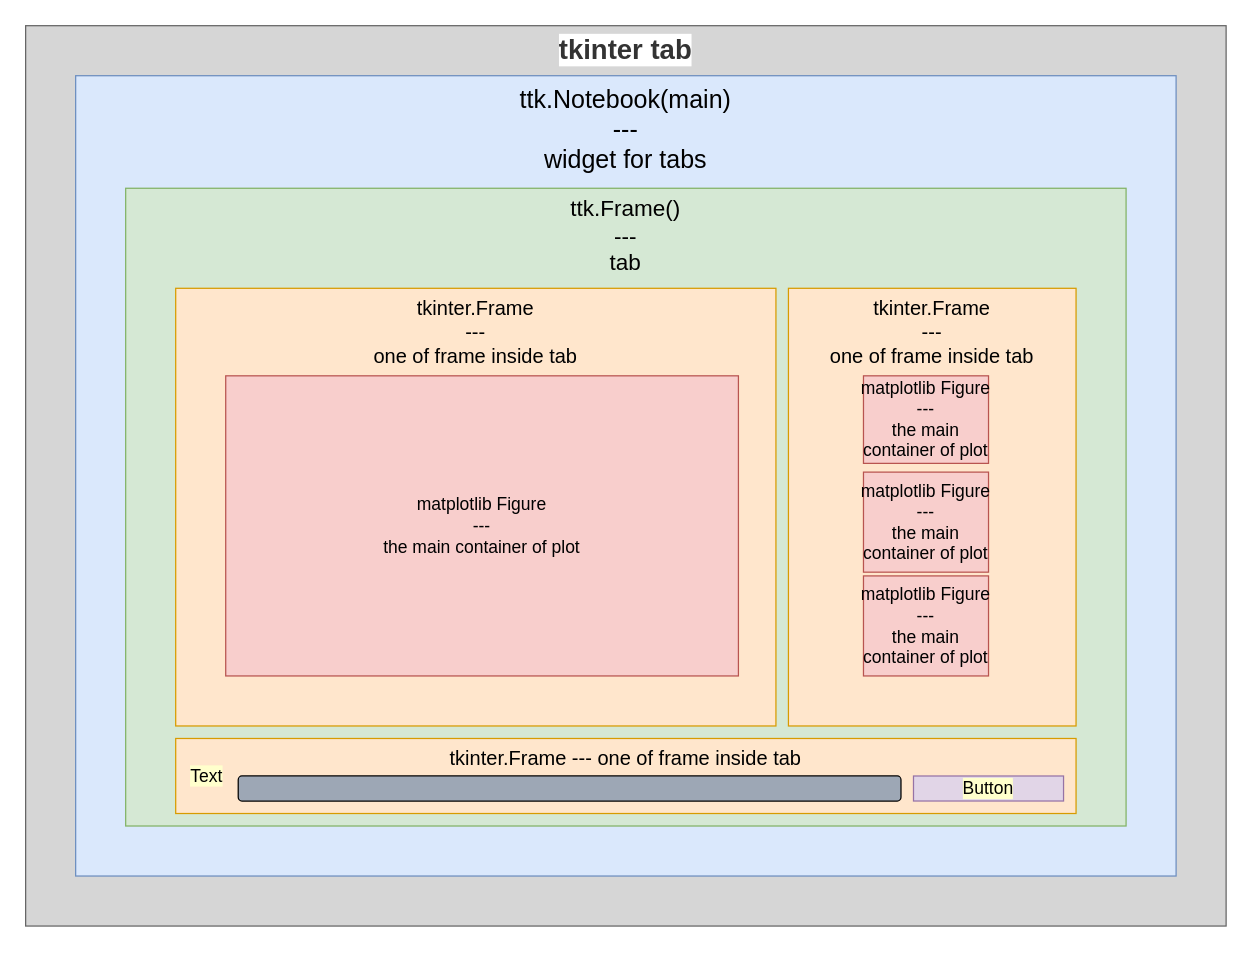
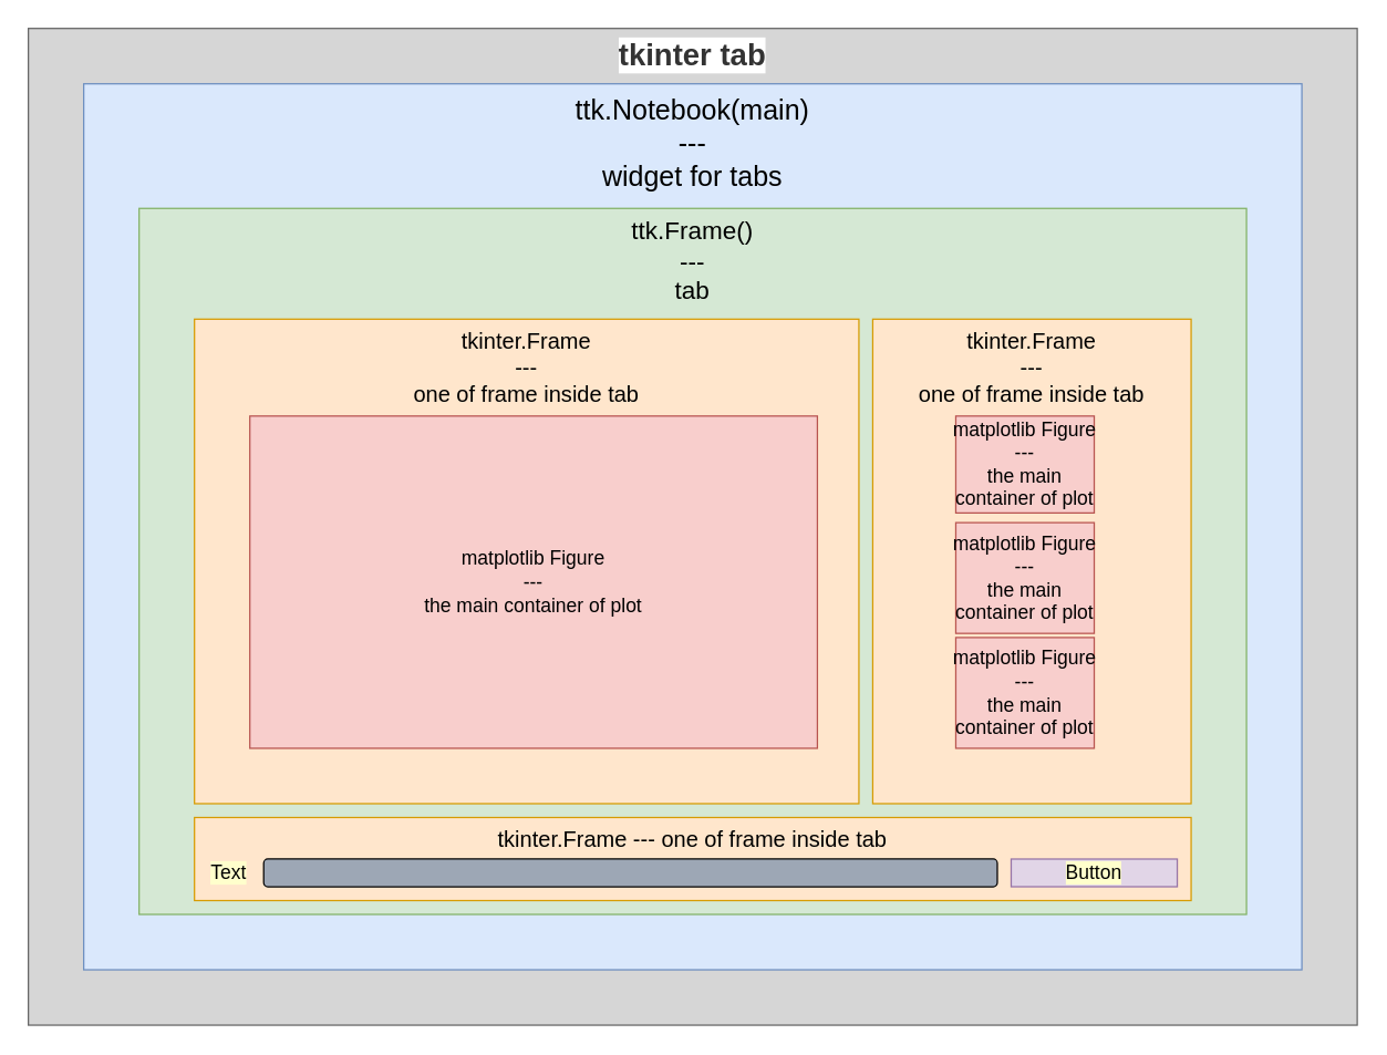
- <mxCell id="12" value="Text" style="text;html=1;strokeColor=none;fillColor=none;align=center;verticalAlign=middle;whiteSpace=wrap;rounded=0;labelBackgroundColor=#FFFFCC;fontSize=14;" vertex="1" parent="1"><mxGeometry x="150" y="610" width="30" height="20" as="geometry" /></mxCell>
+ <mxCell id="12" value="Text" style="text;html=1;strokeColor=none;fillColor=none;align=center;verticalAlign=middle;whiteSpace=wrap;rounded=0;labelBackgroundColor=#FFFFCC;fontSize=14;" vertex="1" parent="1"><mxGeometry x="150" y="620" width="30" height="20" as="geometry" /></mxCell>
